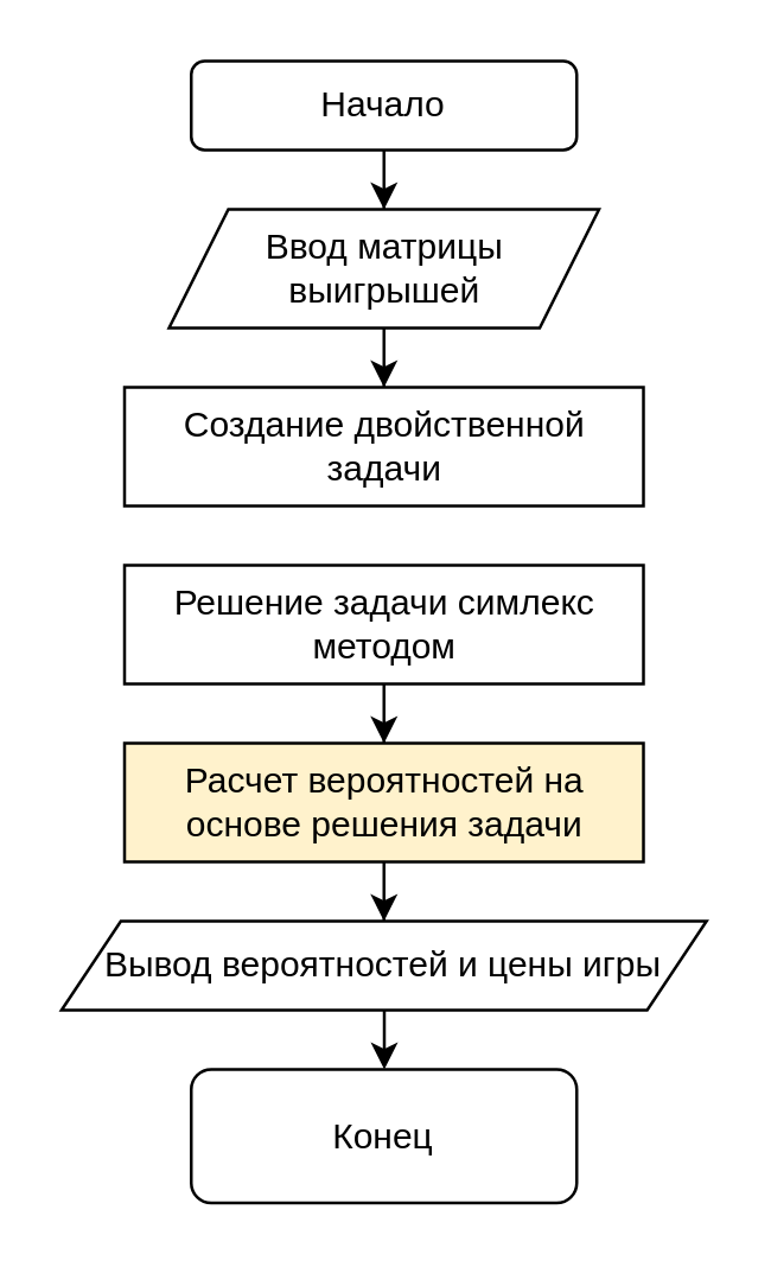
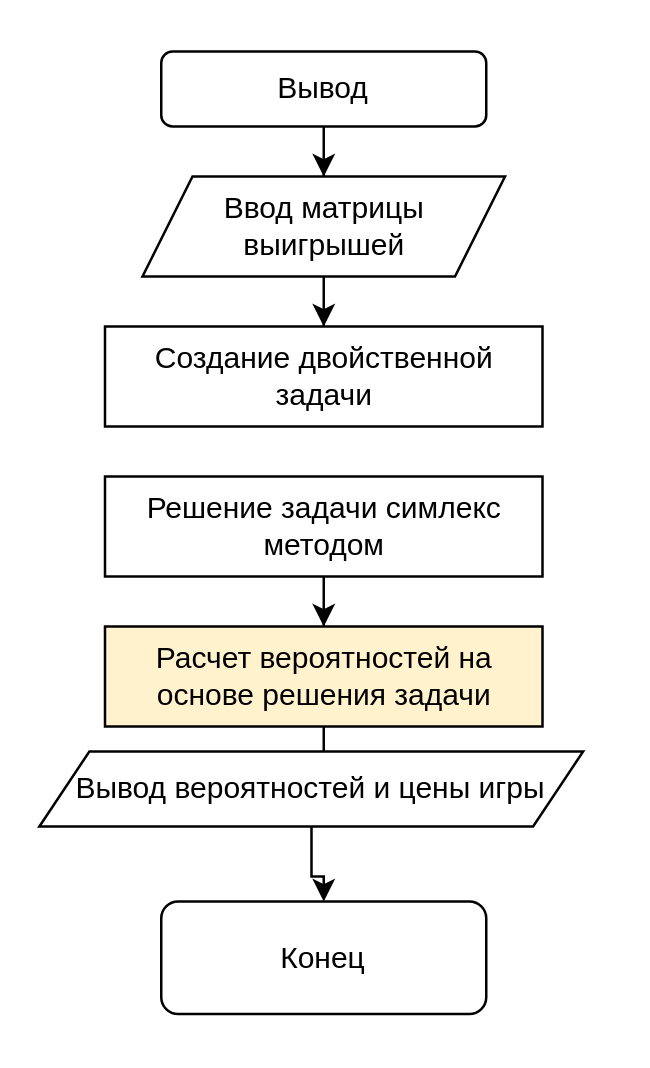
- <mxCell id="3" value="Начало" style="rounded=1;whiteSpace=wrap;html=1;" vertex="1" parent="1"><mxGeometry x="64" y="20" width="130" height="30" as="geometry" /></mxCell>
+ <mxCell id="3" value="Вывод" style="rounded=1;whiteSpace=wrap;html=1;" vertex="1" parent="1"><mxGeometry x="64" y="20" width="130" height="30" as="geometry" /></mxCell>
- <mxCell id="13" value="Вывод вероятностей и цены игры" style="shape=parallelogram;perimeter=parallelogramPerimeter;whiteSpace=wrap;html=1;fixedSize=1;" vertex="1" parent="1"><mxGeometry x="20.25" y="310" width="217.5" height="30" as="geometry" /></mxCell>
+ <mxCell id="13" value="Вывод вероятностей и цены игры" style="shape=parallelogram;perimeter=parallelogramPerimeter;whiteSpace=wrap;html=1;fixedSize=1;" vertex="1" parent="1"><mxGeometry x="15.25" y="300" width="217.5" height="30" as="geometry" /></mxCell>
